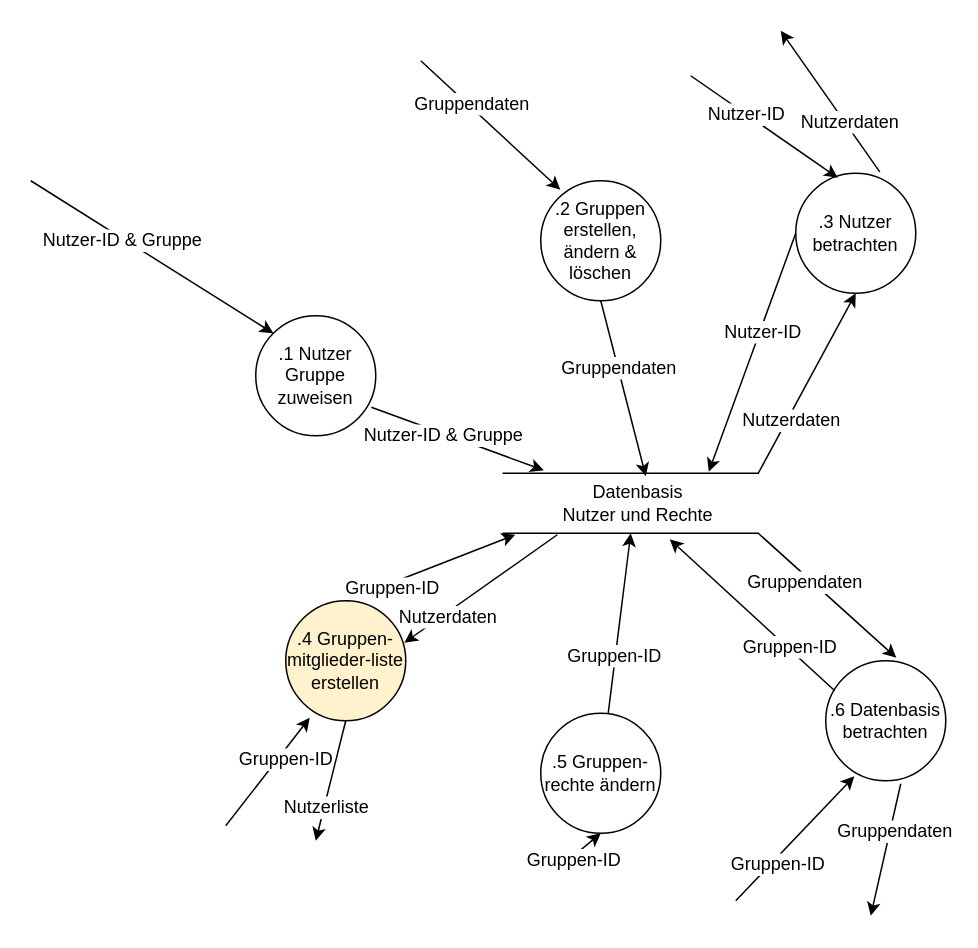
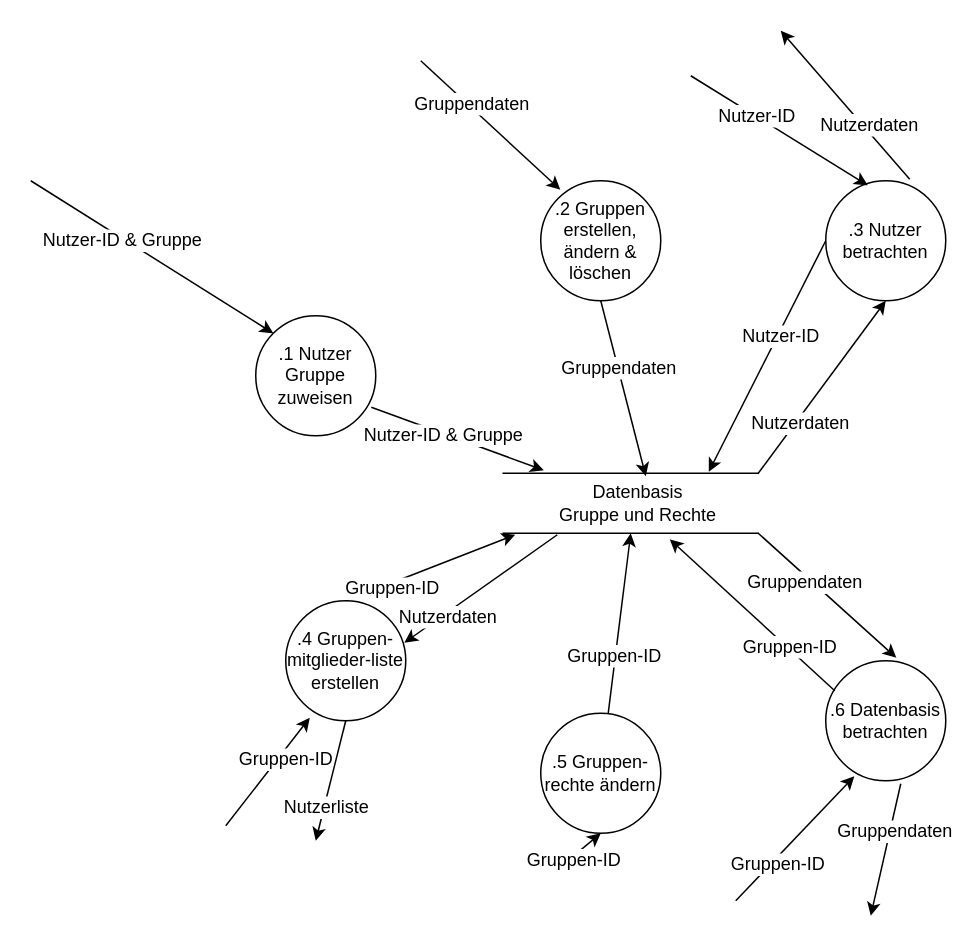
- <mxCell id="14" value=".3 Nutzer betrachten" style="ellipse;whiteSpace=wrap;html=1;aspect=fixed;" vertex="1" parent="1"><mxGeometry x="530" y="115" width="80" height="80" as="geometry" /></mxCell>
+ <mxCell id="14" value=".3 Nutzer betrachten" style="ellipse;whiteSpace=wrap;html=1;aspect=fixed;" vertex="1" parent="1"><mxGeometry x="550" y="120" width="80" height="80" as="geometry" /></mxCell>
- <mxCell id="3" value="Datenbasis&lt;br&gt;&lt;div&gt;Nutzer und Rechte&lt;/div&gt;" style="text;html=1;strokeColor=none;fillColor=none;align=center;verticalAlign=middle;whiteSpace=wrap;rounded=0;" vertex="1" parent="1"><mxGeometry x="370" y="325" width="110" height="20" as="geometry" /></mxCell>
+ <mxCell id="3" value="Datenbasis&lt;br&gt;&lt;div&gt;Gruppe und Rechte&lt;/div&gt;" style="text;html=1;strokeColor=none;fillColor=none;align=center;verticalAlign=middle;whiteSpace=wrap;rounded=0;" vertex="1" parent="1"><mxGeometry x="370" y="325" width="110" height="20" as="geometry" /></mxCell>
- <mxCell id="21" value=".4 Gruppen-mitglieder-liste erstellen" style="ellipse;whiteSpace=wrap;html=1;aspect=fixed;fillColor=#fff2cc;" vertex="1" parent="1"><mxGeometry x="190" y="400" width="80" height="80" as="geometry" /></mxCell>
+ <mxCell id="21" value=".4 Gruppen-mitglieder-liste erstellen" style="ellipse;whiteSpace=wrap;html=1;aspect=fixed;" vertex="1" parent="1"><mxGeometry x="190" y="400" width="80" height="80" as="geometry" /></mxCell>
